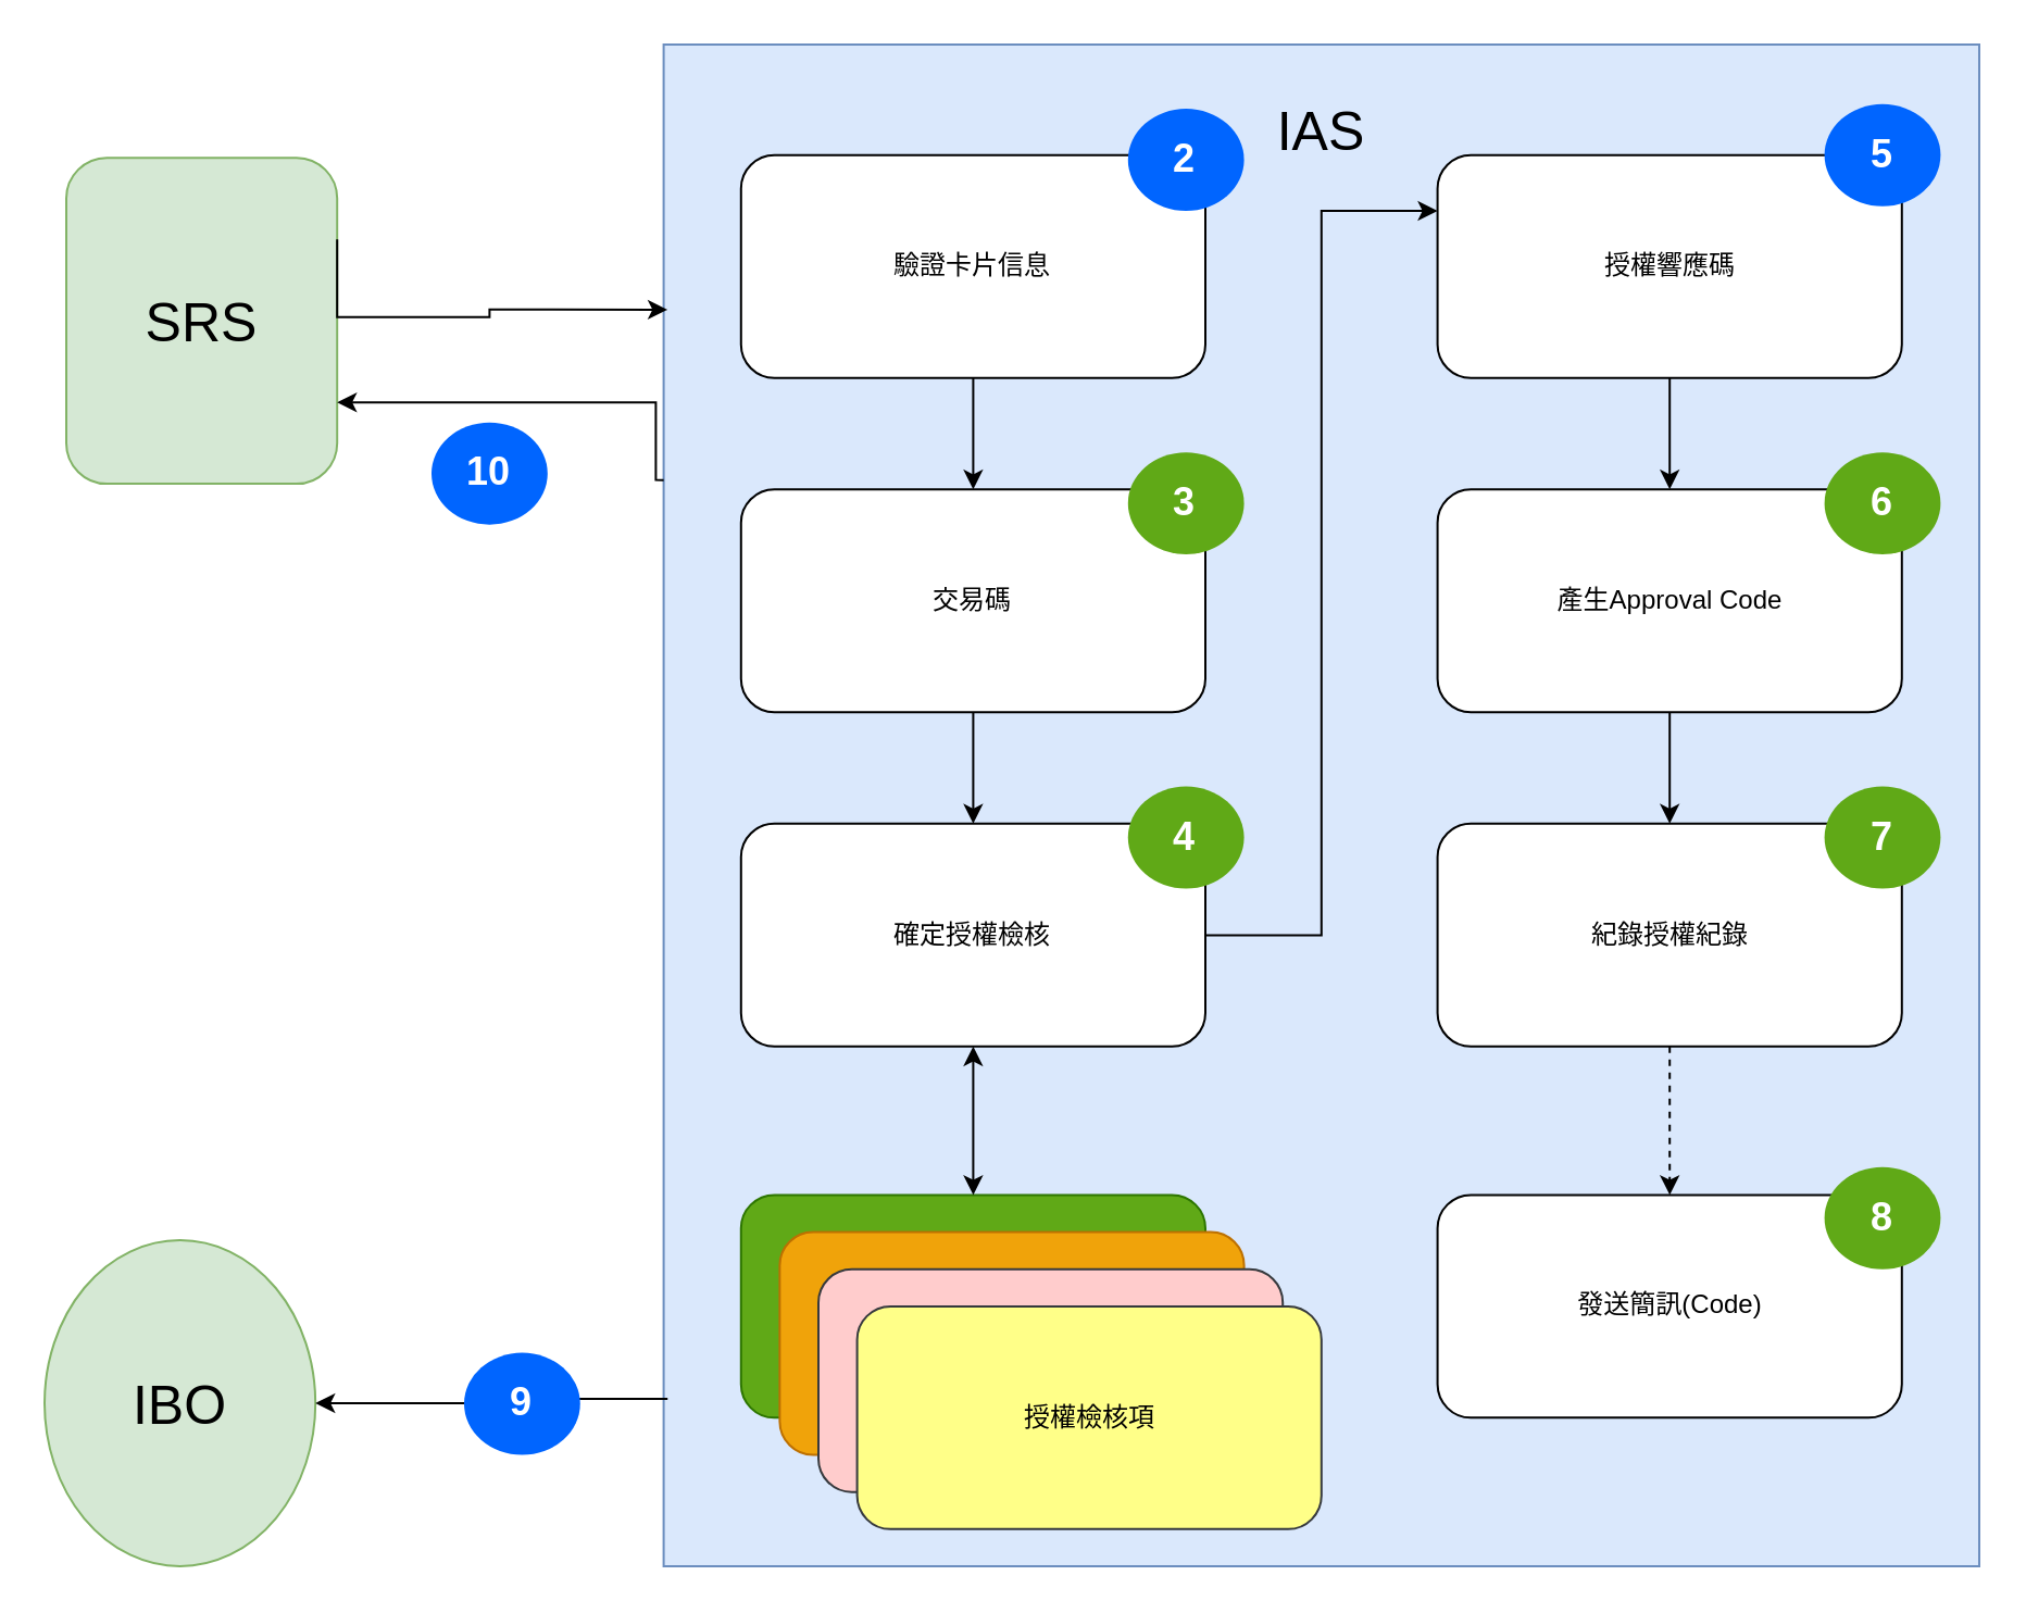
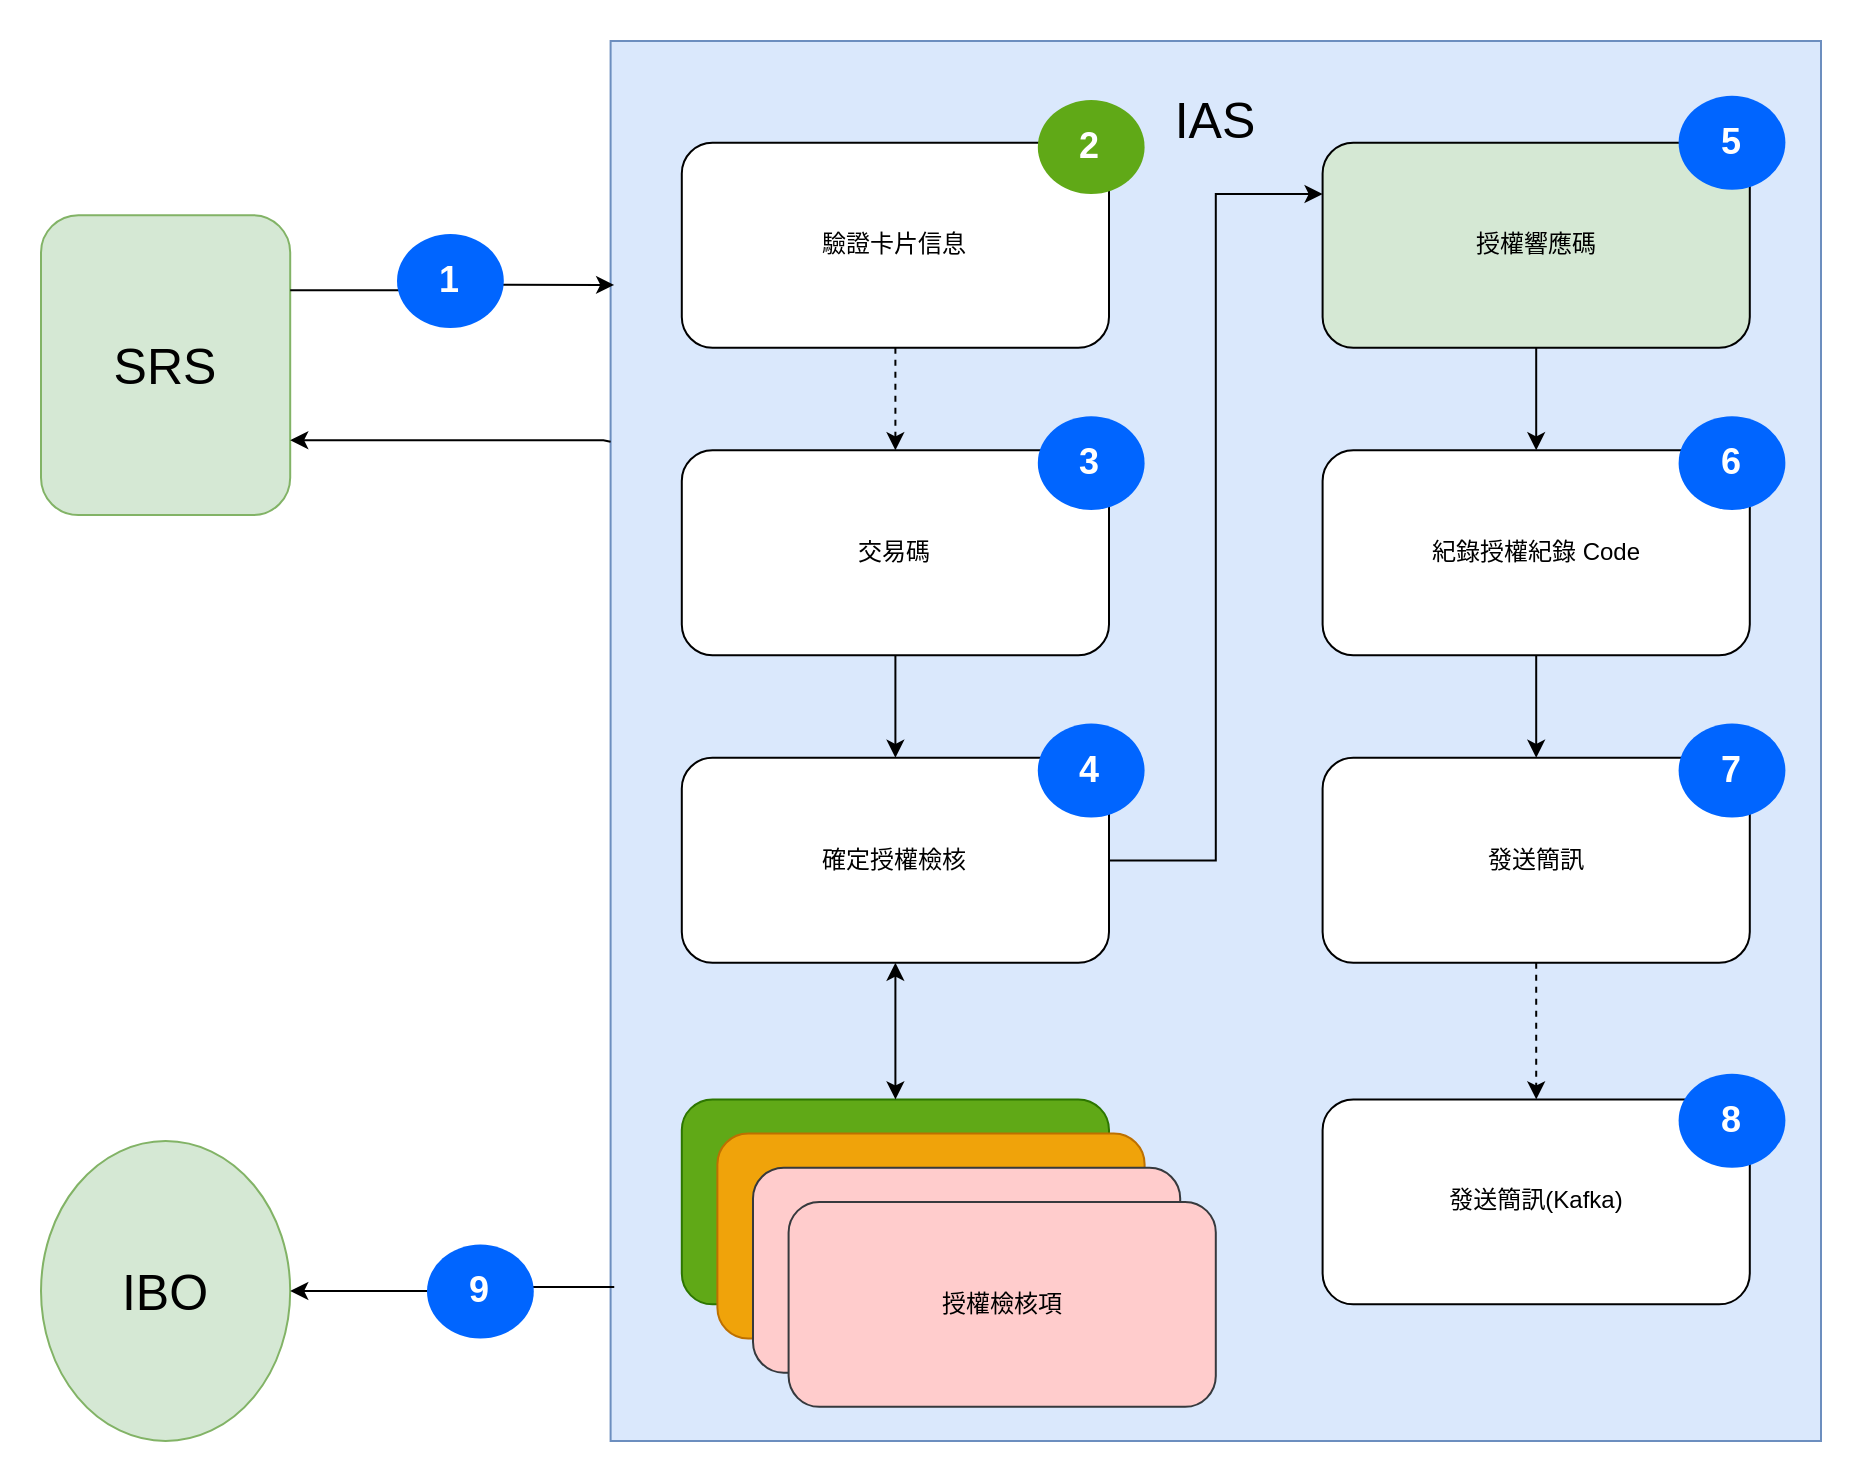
- <mxCell id="29" value="2" style="ellipse;whiteSpace=wrap;html=1;fontSize=18;fillColor=#0065FF;strokeColor=none;fontColor=#ffffff;rounded=1;fontStyle=1;arcSize=50;sketch=0;" parent="2" vertex="1"><mxGeometry x="498.4" y="29.554" width="53.4" height="46.975" as="geometry" /></mxCell>
+ <mxCell id="29" value="2" style="ellipse;whiteSpace=wrap;html=1;fontSize=18;fillColor=#60a917;strokeColor=none;fontColor=#ffffff;rounded=1;fontStyle=1;arcSize=50;sketch=0;" parent="2" vertex="1"><mxGeometry x="498.4" y="29.554" width="53.4" height="46.975" as="geometry" /></mxCell>
- <mxCell id="11" value="授權響應碼" style="rounded=1;whiteSpace=wrap;html=1;" parent="2" vertex="1"><mxGeometry x="640.8" y="50.906" width="213.6" height="102.49" as="geometry" /></mxCell>
+ <mxCell id="11" value="授權響應碼" style="rounded=1;whiteSpace=wrap;html=1;fillColor=#d5e8d4;" parent="2" vertex="1"><mxGeometry x="640.8" y="50.906" width="213.6" height="102.49" as="geometry" /></mxCell>
+ <mxCell id="33" value="1" style="ellipse;whiteSpace=wrap;html=1;fontSize=18;fillColor=#0065FF;strokeColor=none;fontColor=#ffffff;rounded=1;fontStyle=1;arcSize=50;sketch=0;" parent="2" vertex="1"><mxGeometry x="178" y="96.547" width="53.4" height="46.975" as="geometry" /></mxCell>
- <mxCell id="3" value="&lt;font style=&quot;font-size: 25px;&quot;&gt;SRS&lt;/font&gt;" style="rounded=1;whiteSpace=wrap;html=1;fillColor=#d5e8d4;strokeColor=#82b366;" parent="2" vertex="1"><mxGeometry x="10" y="52.104" width="124.6" height="149.958" as="geometry" /></mxCell>
+ <mxCell id="3" value="&lt;font style=&quot;font-size: 25px;&quot;&gt;SRS&lt;/font&gt;" style="rounded=1;whiteSpace=wrap;html=1;fillColor=#d5e8d4;strokeColor=#82b366;" parent="2" vertex="1"><mxGeometry y="87.104" width="124.6" height="149.958" as="geometry" /></mxCell>
- <mxCell id="8" value="" style="edgeStyle=orthogonalEdgeStyle;rounded=0;orthogonalLoop=1;jettySize=auto;html=1;" parent="2" source="6" target="7" edge="1"><mxGeometry relative="1" as="geometry" /></mxCell>
+ <mxCell id="8" value="" style="edgeStyle=orthogonalEdgeStyle;rounded=0;orthogonalLoop=1;jettySize=auto;html=1;dashed=1;" parent="2" source="6" target="7" edge="1"><mxGeometry relative="1" as="geometry" /></mxCell>
- <mxCell id="35" value="10" style="ellipse;whiteSpace=wrap;html=1;fontSize=18;fillColor=#0065FF;strokeColor=none;fontColor=#ffffff;rounded=1;fontStyle=1;arcSize=50;sketch=0;" parent="2" vertex="1"><mxGeometry x="178" y="173.86" width="53.4" height="46.975" as="geometry" /></mxCell>
- <mxCell id="28" value="3" style="ellipse;whiteSpace=wrap;html=1;fontSize=18;fillColor=#60a917;strokeColor=none;fontColor=#ffffff;rounded=1;fontStyle=1;arcSize=50;sketch=0;" parent="2" vertex="1"><mxGeometry x="498.4" y="187.559" width="53.4" height="46.975" as="geometry" /></mxCell>
+ <mxCell id="28" value="3" style="ellipse;whiteSpace=wrap;html=1;fontSize=18;fillColor=#0065FF;strokeColor=none;fontColor=#ffffff;rounded=1;fontStyle=1;arcSize=50;sketch=0;" parent="2" vertex="1"><mxGeometry x="498.4" y="187.559" width="53.4" height="46.975" as="geometry" /></mxCell>
- <mxCell id="25" value="6" style="ellipse;whiteSpace=wrap;html=1;fontSize=18;fillColor=#60a917;strokeColor=none;fontColor=#ffffff;rounded=1;fontStyle=1;arcSize=50;sketch=0;" parent="2" vertex="1"><mxGeometry x="818.8" y="187.559" width="53.4" height="46.975" as="geometry" /></mxCell>
+ <mxCell id="25" value="6" style="ellipse;whiteSpace=wrap;html=1;fontSize=18;fillColor=#0065FF;strokeColor=none;fontColor=#ffffff;rounded=1;fontStyle=1;arcSize=50;sketch=0;" parent="2" vertex="1"><mxGeometry x="818.8" y="187.559" width="53.4" height="46.975" as="geometry" /></mxCell>
- <mxCell id="13" value="產生Approval Code" style="rounded=1;whiteSpace=wrap;html=1;" parent="2" vertex="1"><mxGeometry x="640.8" y="204.641" width="213.6" height="102.49" as="geometry" /></mxCell>
+ <mxCell id="13" value="紀錄授權紀錄 Code" style="rounded=1;whiteSpace=wrap;html=1;" parent="2" vertex="1"><mxGeometry x="640.8" y="204.641" width="213.6" height="102.49" as="geometry" /></mxCell>
- <mxCell id="27" value="4" style="ellipse;whiteSpace=wrap;html=1;fontSize=18;fillColor=#60a917;strokeColor=none;fontColor=#ffffff;rounded=1;fontStyle=1;arcSize=50;sketch=0;" parent="2" vertex="1"><mxGeometry x="498.4" y="341.294" width="53.4" height="46.975" as="geometry" /></mxCell>
+ <mxCell id="27" value="4" style="ellipse;whiteSpace=wrap;html=1;fontSize=18;fillColor=#0065FF;strokeColor=none;fontColor=#ffffff;rounded=1;fontStyle=1;arcSize=50;sketch=0;" parent="2" vertex="1"><mxGeometry x="498.4" y="341.294" width="53.4" height="46.975" as="geometry" /></mxCell>
- <mxCell id="24" value="7" style="ellipse;whiteSpace=wrap;html=1;fontSize=18;fillColor=#60a917;strokeColor=none;fontColor=#ffffff;rounded=1;fontStyle=1;arcSize=50;sketch=0;" parent="2" vertex="1"><mxGeometry x="818.8" y="341.294" width="53.4" height="46.975" as="geometry" /></mxCell>
+ <mxCell id="24" value="7" style="ellipse;whiteSpace=wrap;html=1;fontSize=18;fillColor=#0065FF;strokeColor=none;fontColor=#ffffff;rounded=1;fontStyle=1;arcSize=50;sketch=0;" parent="2" vertex="1"><mxGeometry x="818.8" y="341.294" width="53.4" height="46.975" as="geometry" /></mxCell>
- <mxCell id="15" value="紀錄授權紀錄" style="rounded=1;whiteSpace=wrap;html=1;" parent="2" vertex="1"><mxGeometry x="640.8" y="358.375" width="213.6" height="102.49" as="geometry" /></mxCell>
+ <mxCell id="15" value="發送簡訊" style="rounded=1;whiteSpace=wrap;html=1;" parent="2" vertex="1"><mxGeometry x="640.8" y="358.375" width="213.6" height="102.49" as="geometry" /></mxCell>
- <mxCell id="30" value="8" style="ellipse;whiteSpace=wrap;html=1;fontSize=18;fillColor=#60a917;strokeColor=none;fontColor=#ffffff;rounded=1;fontStyle=1;arcSize=50;sketch=0;" parent="2" vertex="1"><mxGeometry x="818.8" y="516.381" width="53.4" height="46.975" as="geometry" /></mxCell>
+ <mxCell id="30" value="8" style="ellipse;whiteSpace=wrap;html=1;fontSize=18;fillColor=#0065FF;strokeColor=none;fontColor=#ffffff;rounded=1;fontStyle=1;arcSize=50;sketch=0;" parent="2" vertex="1"><mxGeometry x="818.8" y="516.381" width="53.4" height="46.975" as="geometry" /></mxCell>
- <mxCell id="17" value="發送簡訊(Code)" style="rounded=1;whiteSpace=wrap;html=1;" parent="2" vertex="1"><mxGeometry x="640.8" y="529.192" width="213.6" height="102.49" as="geometry" /></mxCell>
+ <mxCell id="17" value="發送簡訊(Kafka)" style="rounded=1;whiteSpace=wrap;html=1;" parent="2" vertex="1"><mxGeometry x="640.8" y="529.192" width="213.6" height="102.49" as="geometry" /></mxCell>
- <mxCell id="23" value="授權檢核項" style="rounded=1;whiteSpace=wrap;html=1;fillColor=#ffff88;strokeColor=#36393d;" parent="2" vertex="1"><mxGeometry x="373.8" y="580.437" width="213.6" height="102.49" as="geometry" /></mxCell>
+ <mxCell id="23" value="授權檢核項" style="rounded=1;whiteSpace=wrap;html=1;fillColor=#ffcccc;strokeColor=#36393d;" parent="2" vertex="1"><mxGeometry x="373.8" y="580.437" width="213.6" height="102.49" as="geometry" /></mxCell>
